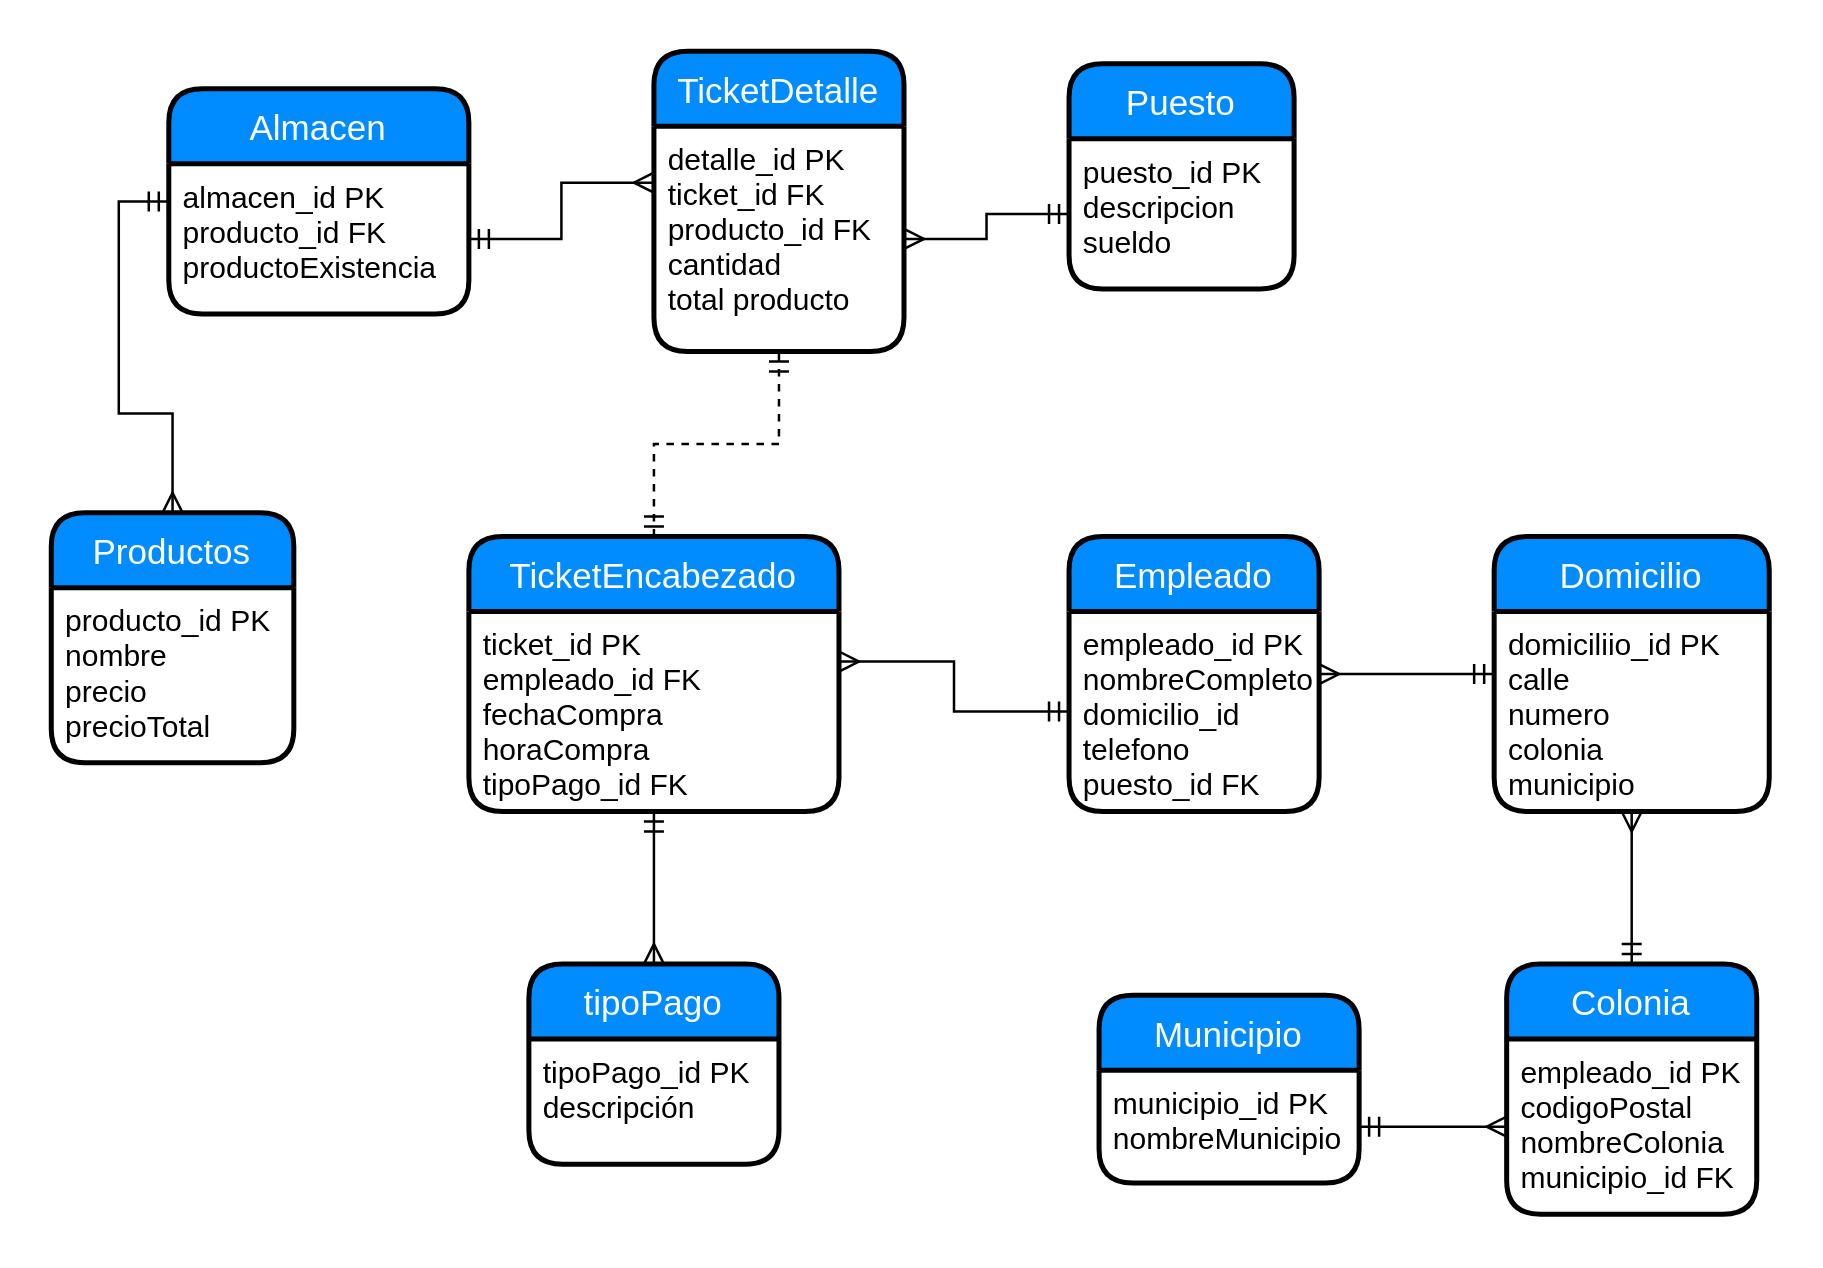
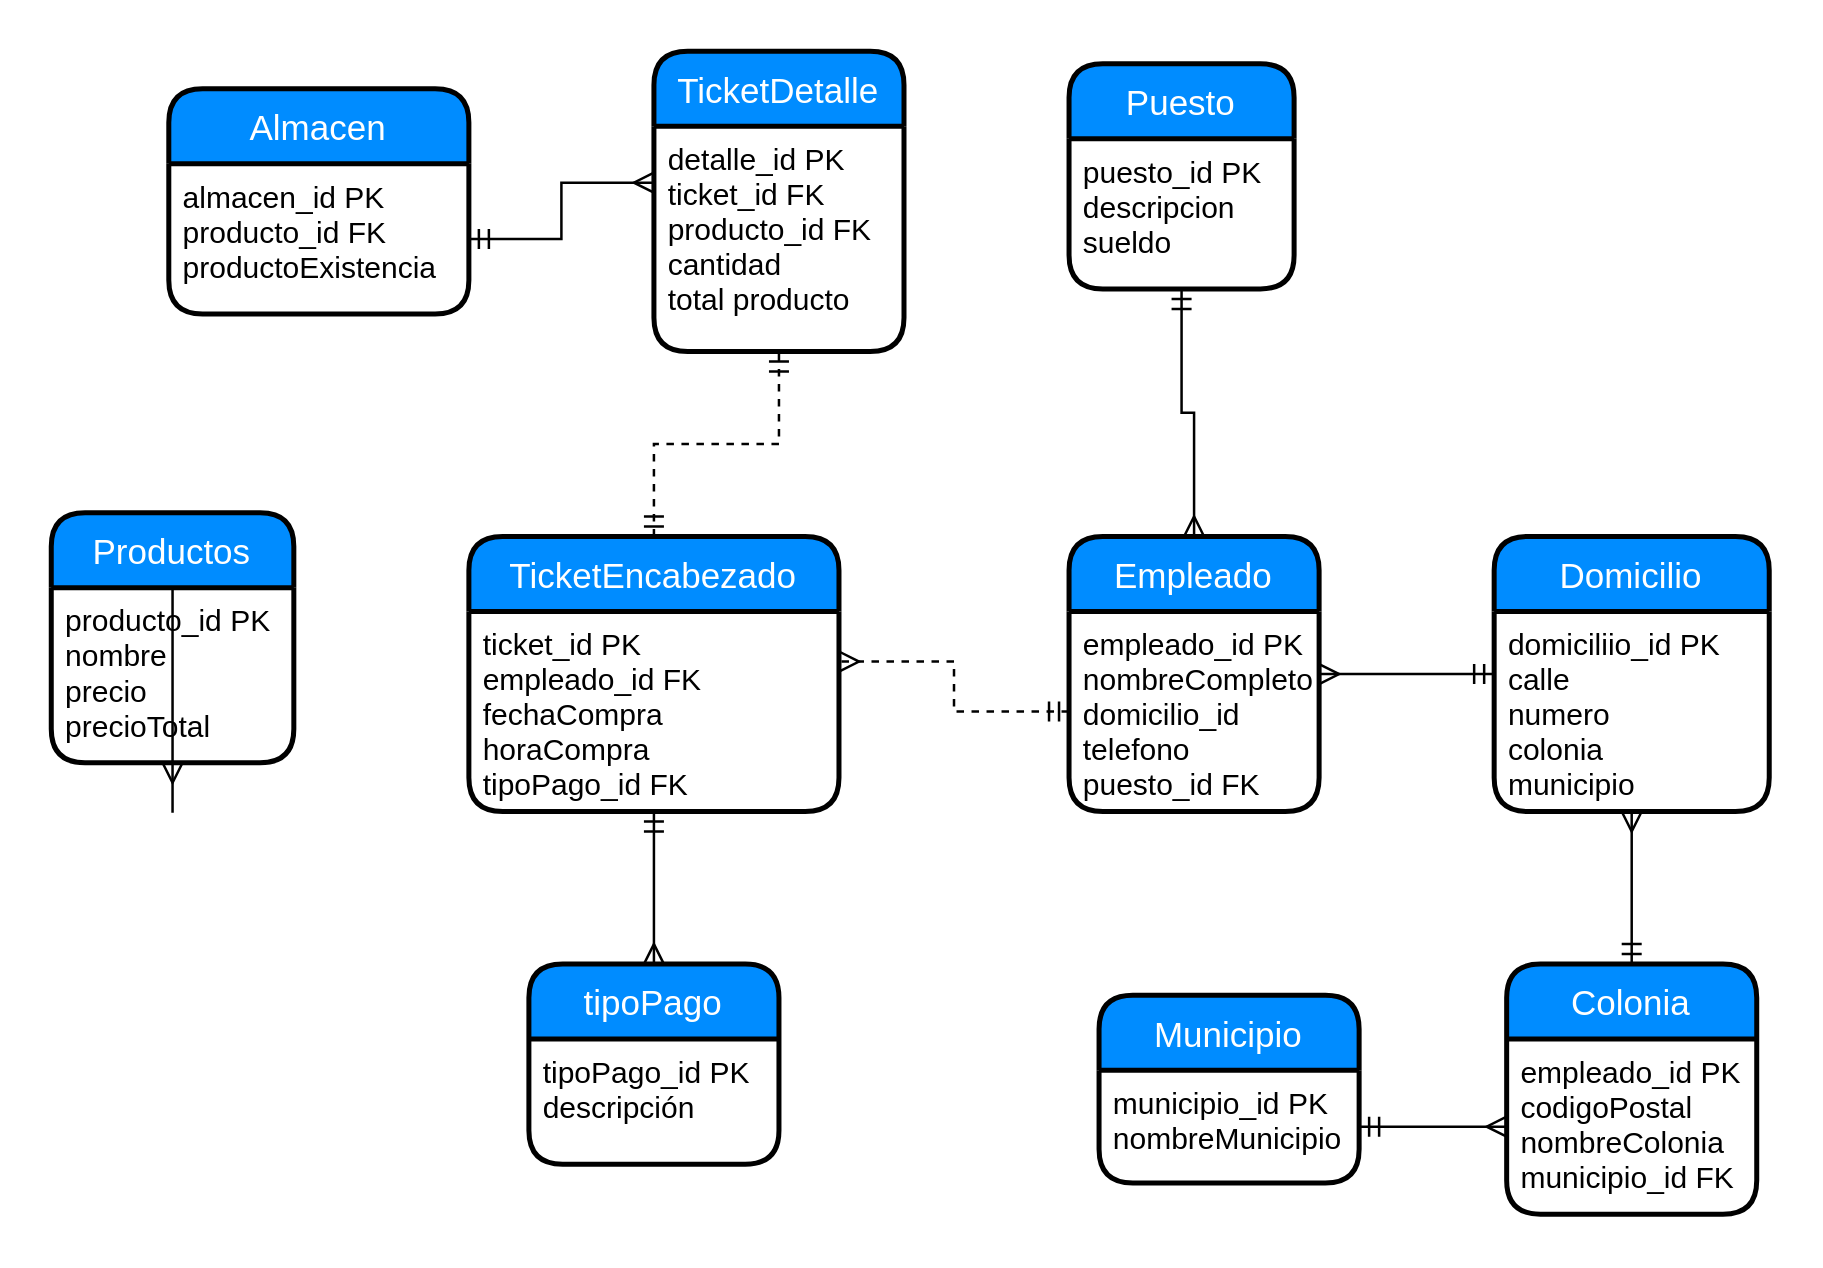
- <mxCell id="7" style="edgeStyle=orthogonalEdgeStyle;rounded=0;orthogonalLoop=1;jettySize=auto;html=1;startArrow=ERmandOne;startFill=0;endArrow=ERmany;endFill=0;" edge="1" parent="1" source="30" target="28"><mxGeometry relative="1" as="geometry" /></mxCell>
+ <mxCell id="7" style="edgeStyle=orthogonalEdgeStyle;rounded=0;orthogonalLoop=1;jettySize=auto;html=1;entryX=0.5;entryY=0;entryDx=0;entryDy=0;startArrow=ERmandOne;startFill=0;endArrow=ERmany;endFill=0;" edge="1" parent="1" source="30" target="10"><mxGeometry relative="1" as="geometry" /></mxCell>
- <mxCell id="15" style="edgeStyle=orthogonalEdgeStyle;rounded=0;orthogonalLoop=1;jettySize=auto;html=1;entryX=0;entryY=0.25;entryDx=0;entryDy=0;startArrow=ERmany;startFill=0;endArrow=ERmandOne;endFill=0;" edge="1" parent="1" source="25" target="17"><mxGeometry relative="1" as="geometry" /></mxCell>
+ <mxCell id="15" style="edgeStyle=orthogonalEdgeStyle;rounded=0;orthogonalLoop=1;jettySize=auto;html=1;startArrow=ERmany;startFill=0;endArrow=ERmandOne;endFill=0;" edge="1" parent="1" source="25" target="26"><mxGeometry relative="1" as="geometry" /></mxCell>
- <mxCell id="8" style="edgeStyle=orthogonalEdgeStyle;rounded=0;orthogonalLoop=1;jettySize=auto;html=1;entryX=1;entryY=0.25;entryDx=0;entryDy=0;startArrow=ERmandOne;startFill=0;endArrow=ERmany;endFill=0;" edge="1" parent="1" source="11" target="4"><mxGeometry relative="1" as="geometry" /></mxCell>
+ <mxCell id="8" style="edgeStyle=orthogonalEdgeStyle;rounded=0;orthogonalLoop=1;jettySize=auto;html=1;entryX=1;entryY=0.25;entryDx=0;entryDy=0;startArrow=ERmandOne;startFill=0;endArrow=ERmany;endFill=0;dashed=1;" edge="1" parent="1" source="11" target="4"><mxGeometry relative="1" as="geometry" /></mxCell>
